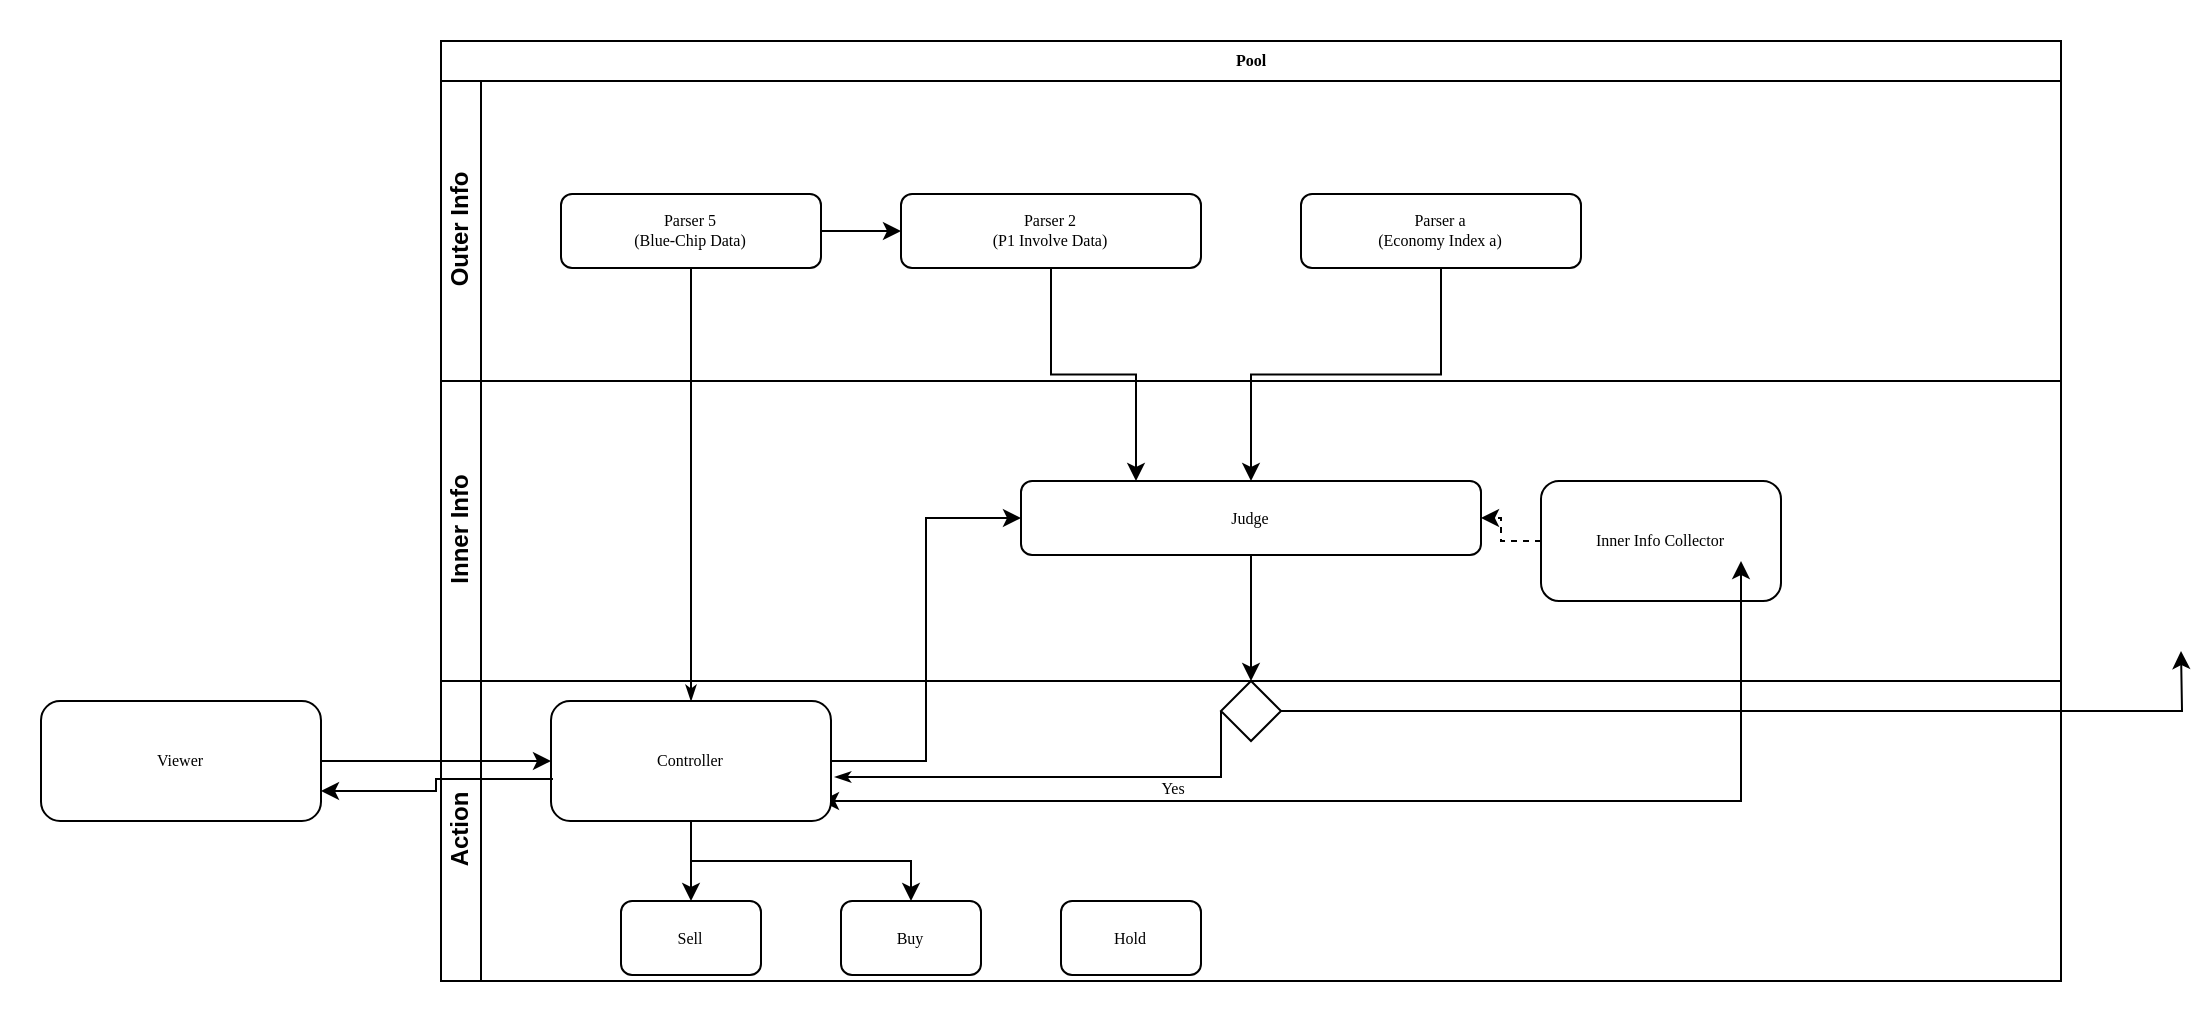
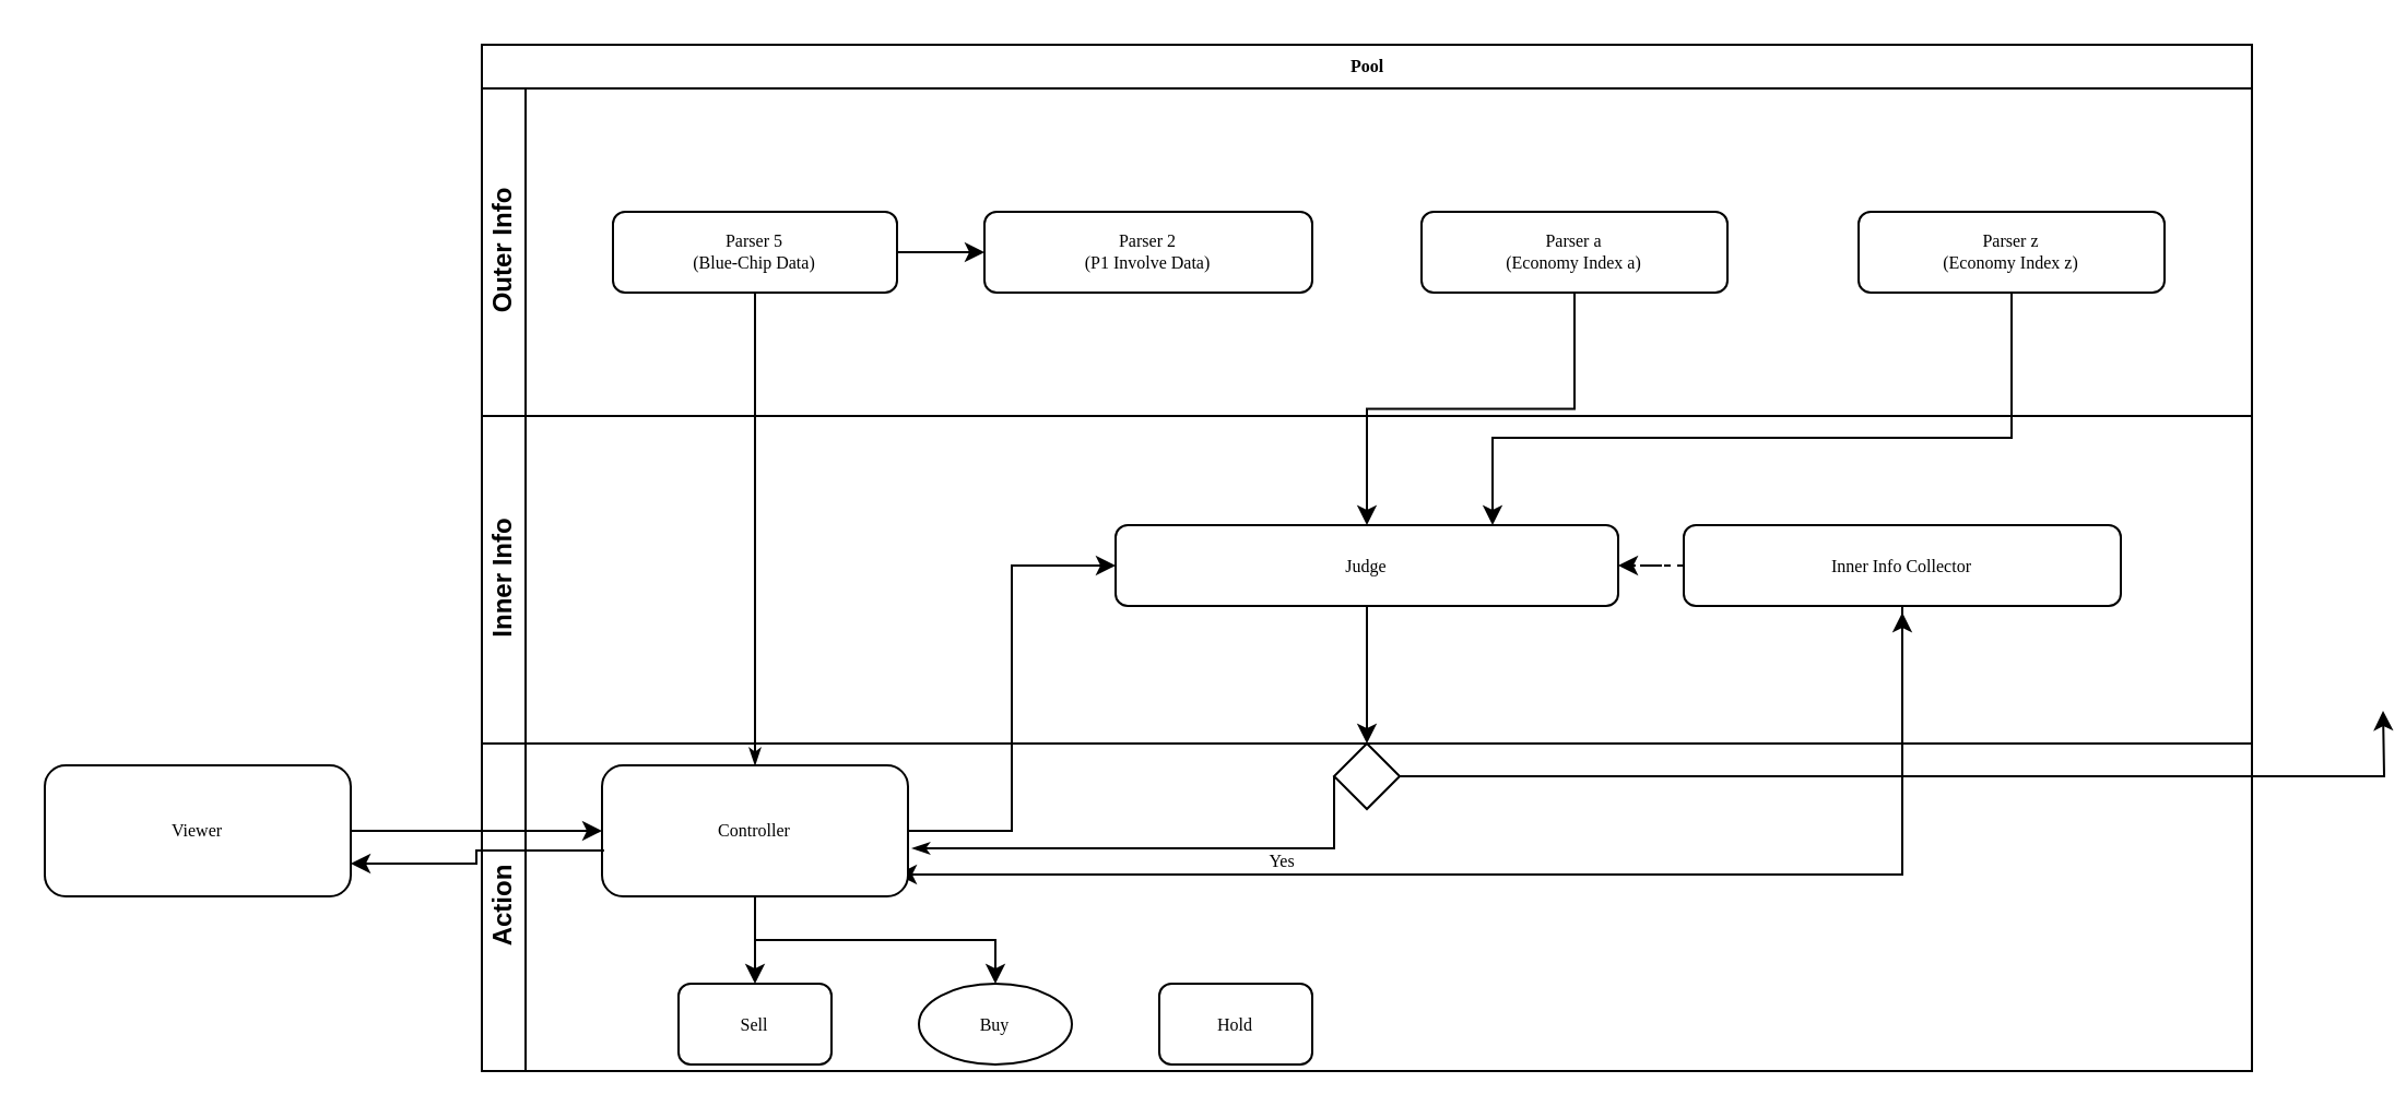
+ <mxCell id="8" value="Parser z&lt;br&gt;(Economy Index z)" style="rounded=1;whiteSpace=wrap;html=1;shadow=0;labelBackgroundColor=none;strokeWidth=1;fontFamily=Verdana;fontSize=8;align=center;" vertex="1" parent="3"><mxGeometry x="630" y="56.5" width="140" height="37" as="geometry" /></mxCell>
- <mxCell id="16" style="edgeStyle=orthogonalEdgeStyle;rounded=0;orthogonalLoop=1;jettySize=auto;html=1;entryX=0.25;entryY=0;entryDx=0;entryDy=0;" edge="1" parent="2" source="6" target="14"><mxGeometry relative="1" as="geometry" /></mxCell>
+ <mxCell id="18" style="edgeStyle=orthogonalEdgeStyle;rounded=0;orthogonalLoop=1;jettySize=auto;html=1;entryX=0.75;entryY=0;entryDx=0;entryDy=0;" edge="1" parent="2" source="8" target="14"><mxGeometry relative="1" as="geometry"><Array as="points"><mxPoint x="700" y="180" /><mxPoint x="463" y="180" /></Array></mxGeometry></mxCell>
- <mxCell id="13" value="Inner Info Collector" style="rounded=1;whiteSpace=wrap;html=1;shadow=0;labelBackgroundColor=none;strokeWidth=1;fontFamily=Verdana;fontSize=8;align=center;" vertex="1" parent="9"><mxGeometry x="550" y="50" width="120" height="60" as="geometry" /></mxCell>
+ <mxCell id="13" value="Inner Info Collector" style="rounded=1;whiteSpace=wrap;html=1;shadow=0;labelBackgroundColor=none;strokeWidth=1;fontFamily=Verdana;fontSize=8;align=center;" vertex="1" parent="9"><mxGeometry x="550" y="50" width="200" height="37" as="geometry" /></mxCell>
- <mxCell id="23" value="Buy" style="rounded=1;whiteSpace=wrap;html=1;shadow=0;labelBackgroundColor=none;strokeWidth=1;fontFamily=Verdana;fontSize=8;align=center;" parent="21" vertex="1"><mxGeometry x="200" y="110" width="70" height="37" as="geometry" /></mxCell>
+ <mxCell id="23" value="Buy" style="ellipse;whiteSpace=wrap;html=1;shadow=0;labelBackgroundColor=none;strokeWidth=1;fontFamily=Verdana;fontSize=8;align=center;" parent="21" vertex="1"><mxGeometry x="200" y="110" width="70" height="37" as="geometry" /></mxCell>
